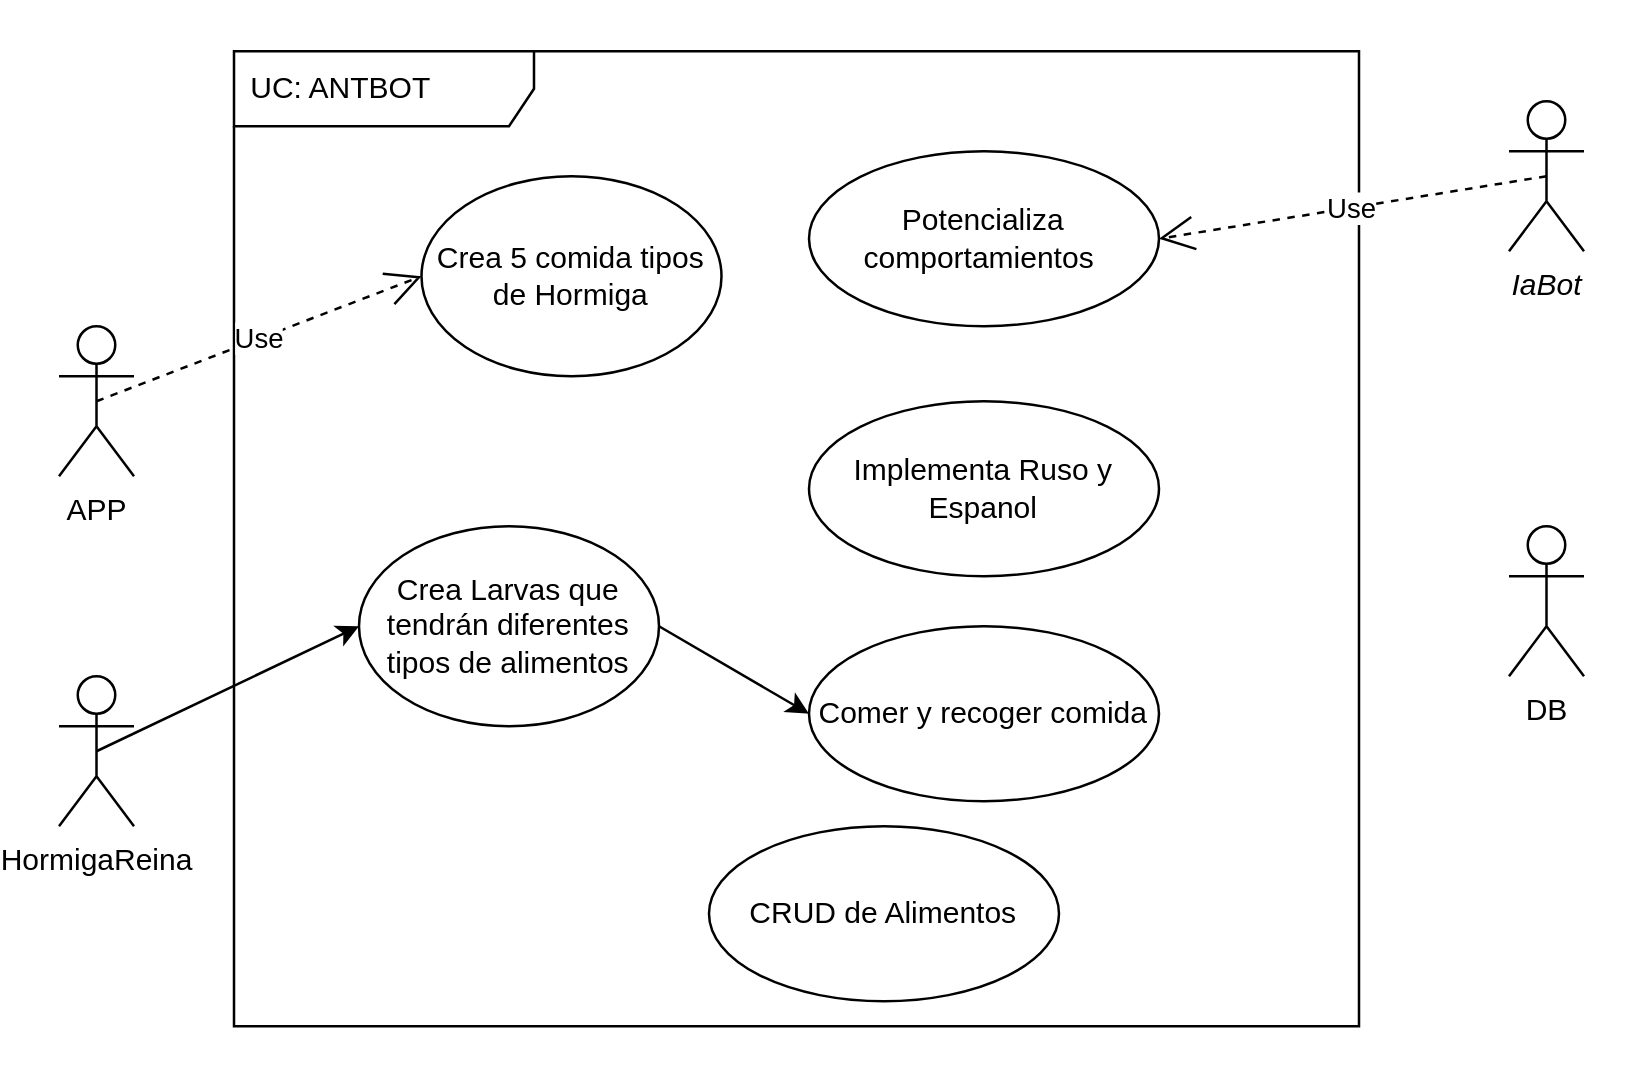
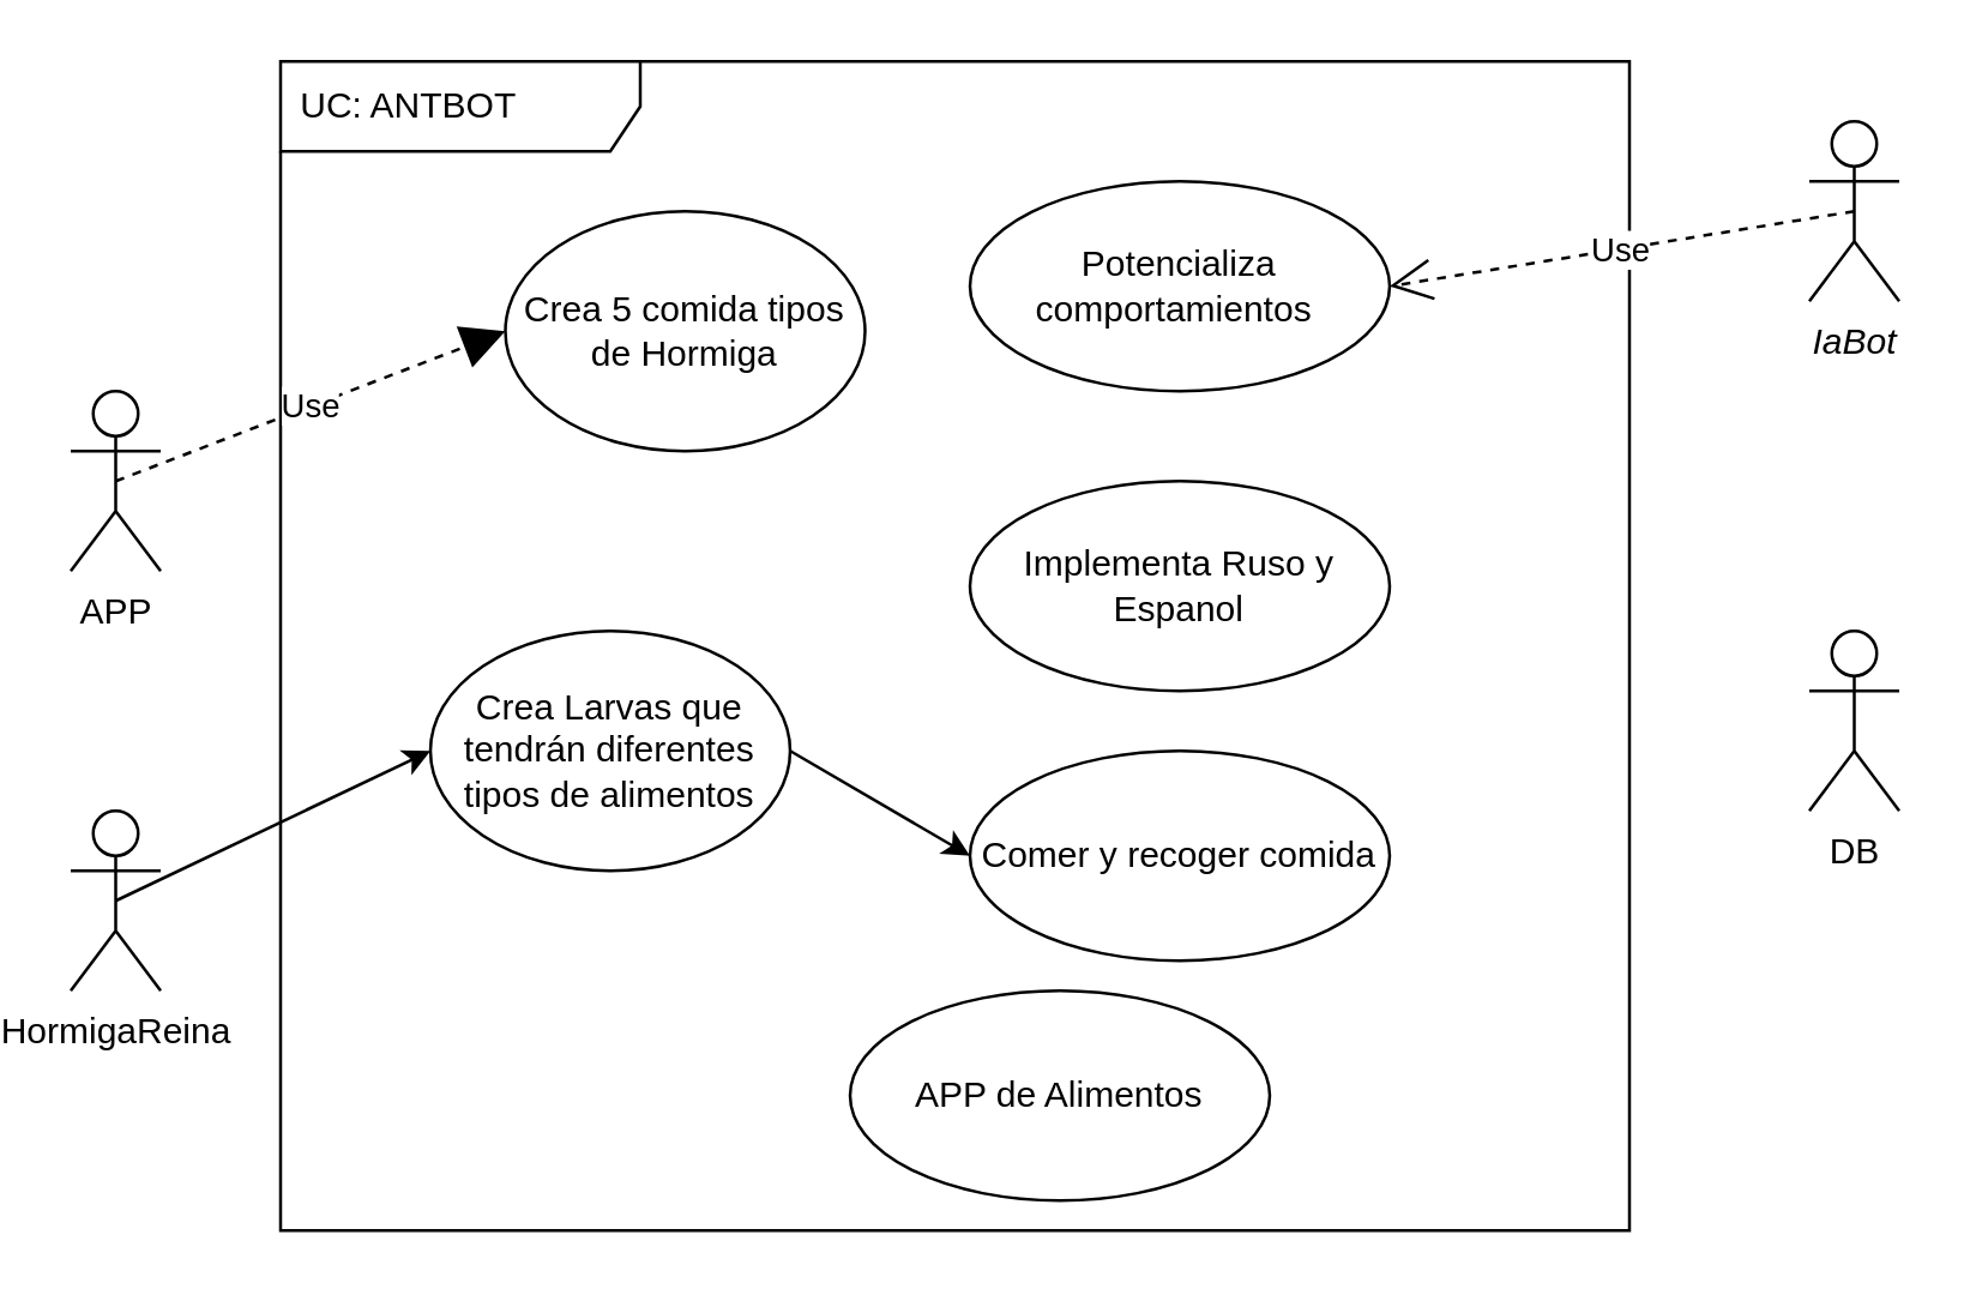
- <mxCell id="8" value="Use" style="endArrow=open;endSize=12;dashed=1;html=1;exitX=0.5;exitY=0.5;exitDx=0;exitDy=0;exitPerimeter=0;entryX=0;entryY=0.5;entryDx=0;entryDy=0;" parent="1" source="4" target="6" edge="1"><mxGeometry width="160" relative="1" as="geometry"><mxPoint x="10" y="300" as="sourcePoint" /><mxPoint x="170" y="300" as="targetPoint" /></mxGeometry></mxCell>
+ <mxCell id="8" value="Use" style="endArrow=block;endSize=12;dashed=1;html=1;exitX=0.5;exitY=0.5;exitDx=0;exitDy=0;exitPerimeter=0;entryX=0;entryY=0.5;entryDx=0;entryDy=0;" parent="1" source="4" target="6" edge="1"><mxGeometry width="160" relative="1" as="geometry"><mxPoint x="10" y="300" as="sourcePoint" /><mxPoint x="170" y="300" as="targetPoint" /></mxGeometry></mxCell>
- <mxCell id="7" value="CRUD de Alimentos" style="ellipse;whiteSpace=wrap;html=1;" parent="1" vertex="1"><mxGeometry x="280" y="330" width="140" height="70" as="geometry" /></mxCell>
+ <mxCell id="7" value="APP de Alimentos" style="ellipse;whiteSpace=wrap;html=1;" parent="1" vertex="1"><mxGeometry x="280" y="330" width="140" height="70" as="geometry" /></mxCell>
